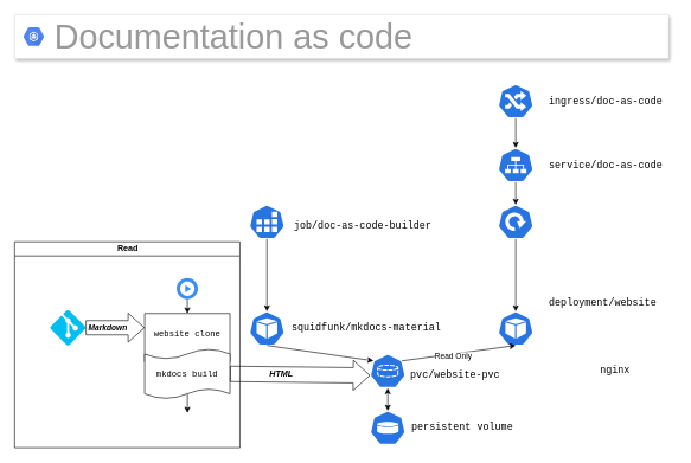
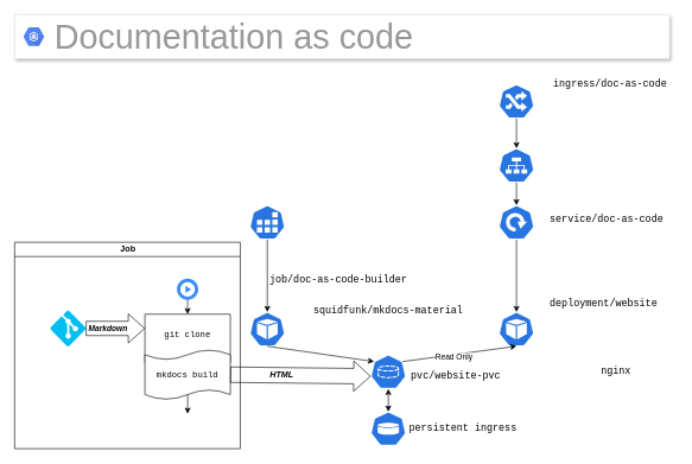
- <mxCell id="37" value="&lt;font style=&quot;font-size: 14px&quot; face=&quot;Courier New&quot;&gt;ingress/doc-as-code&lt;/font&gt;" style="text;html=1;strokeColor=none;fillColor=none;align=left;verticalAlign=middle;whiteSpace=wrap;rounded=0;" vertex="1" parent="1"><mxGeometry x="770" y="132" width="180" height="20" as="geometry" /></mxCell>
+ <mxCell id="37" value="&lt;font style=&quot;font-size: 14px&quot; face=&quot;Courier New&quot;&gt;ingress/doc-as-code&lt;/font&gt;" style="text;html=1;strokeColor=none;fillColor=none;align=left;verticalAlign=middle;whiteSpace=wrap;rounded=0;" vertex="1" parent="1"><mxGeometry x="775" y="107" width="180" height="20" as="geometry" /></mxCell>
- <mxCell id="36" value="&lt;font style=&quot;font-size: 14px&quot; face=&quot;Courier New&quot;&gt;service/doc-as-code&lt;/font&gt;" style="text;html=1;strokeColor=none;fillColor=none;align=left;verticalAlign=middle;whiteSpace=wrap;rounded=0;" vertex="1" parent="1"><mxGeometry x="770" y="222" width="170" height="20" as="geometry" /></mxCell>
+ <mxCell id="36" value="&lt;font style=&quot;font-size: 14px&quot; face=&quot;Courier New&quot;&gt;service/doc-as-code&lt;/font&gt;" style="text;html=1;strokeColor=none;fillColor=none;align=left;verticalAlign=middle;whiteSpace=wrap;rounded=0;" vertex="1" parent="1"><mxGeometry x="770" y="297" width="170" height="20" as="geometry" /></mxCell>
- <mxCell id="28" value="&lt;font style=&quot;font-size: 14px&quot; face=&quot;Courier New&quot;&gt;job/doc-as-code-builder&lt;/font&gt;" style="text;html=1;strokeColor=none;fillColor=none;align=center;verticalAlign=middle;whiteSpace=wrap;rounded=0;" vertex="1" parent="1"><mxGeometry x="410" y="308" width="200" height="20" as="geometry" /></mxCell>
+ <mxCell id="28" value="&lt;font style=&quot;font-size: 14px&quot; face=&quot;Courier New&quot;&gt;job/doc-as-code-builder&lt;/font&gt;" style="text;html=1;strokeColor=none;fillColor=none;align=center;verticalAlign=middle;whiteSpace=wrap;rounded=0;" vertex="1" parent="1"><mxGeometry x="375" y="383" width="200" height="20" as="geometry" /></mxCell>
- <mxCell id="14" value="Read" style="swimlane;html=1;startSize=20;horizontal=1;containerType=tree;" vertex="1" parent="1"><mxGeometry x="20" y="340" width="317" height="290" as="geometry"><mxRectangle x="400" y="312" width="50" height="20" as="alternateBounds" /></mxGeometry></mxCell>
+ <mxCell id="14" value="Job" style="swimlane;html=1;startSize=20;horizontal=1;containerType=tree;" vertex="1" parent="1"><mxGeometry x="20" y="340" width="317" height="290" as="geometry"><mxRectangle x="400" y="312" width="50" height="20" as="alternateBounds" /></mxGeometry></mxCell>
- <mxCell id="26" value="&lt;font style=&quot;font-size: 14px&quot; face=&quot;Courier New&quot;&gt;squidfunk/mkdocs-material&lt;/font&gt;" style="text;html=1;strokeColor=none;fillColor=none;align=center;verticalAlign=middle;whiteSpace=wrap;rounded=0;" vertex="1" parent="1"><mxGeometry x="400" y="452" width="230" height="20" as="geometry" /></mxCell>
+ <mxCell id="26" value="&lt;font style=&quot;font-size: 14px&quot; face=&quot;Courier New&quot;&gt;squidfunk/mkdocs-material&lt;/font&gt;" style="text;html=1;strokeColor=none;fillColor=none;align=center;verticalAlign=middle;whiteSpace=wrap;rounded=0;" vertex="1" parent="1"><mxGeometry x="430" y="427" width="230" height="20" as="geometry" /></mxCell>
- <mxCell id="16" value="&lt;font face=&quot;Courier New&quot;&gt;website clone&lt;/font&gt;" style="shape=document;whiteSpace=wrap;html=1;boundedLbl=1;" vertex="1" parent="14"><mxGeometry x="183" y="101" width="120" height="80" as="geometry" /></mxCell>
+ <mxCell id="16" value="&lt;font face=&quot;Courier New&quot;&gt;git clone&lt;/font&gt;" style="shape=document;whiteSpace=wrap;html=1;boundedLbl=1;" vertex="1" parent="14"><mxGeometry x="183" y="101" width="120" height="80" as="geometry" /></mxCell>
- <mxCell id="31" value="&lt;font style=&quot;font-size: 14px&quot; face=&quot;Courier New&quot;&gt;persistent volume&lt;/font&gt;" style="text;html=1;strokeColor=none;fillColor=none;align=center;verticalAlign=middle;whiteSpace=wrap;rounded=0;" vertex="1" parent="1"><mxGeometry x="550" y="592" width="200" height="20" as="geometry" /></mxCell>
+ <mxCell id="31" value="&lt;font style=&quot;font-size: 14px&quot; face=&quot;Courier New&quot;&gt;persistent ingress&lt;/font&gt;" style="text;html=1;strokeColor=none;fillColor=none;align=center;verticalAlign=middle;whiteSpace=wrap;rounded=0;" vertex="1" parent="1"><mxGeometry x="550" y="592" width="200" height="20" as="geometry" /></mxCell>
